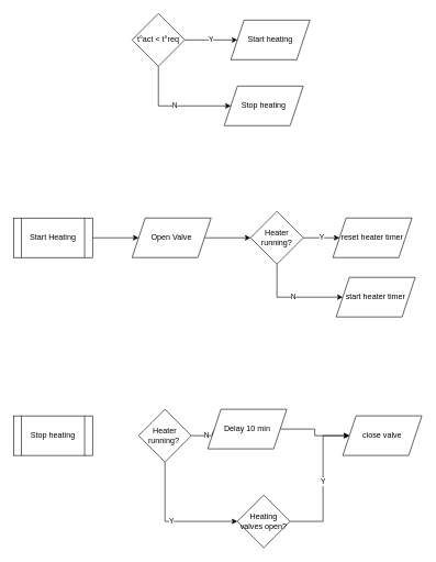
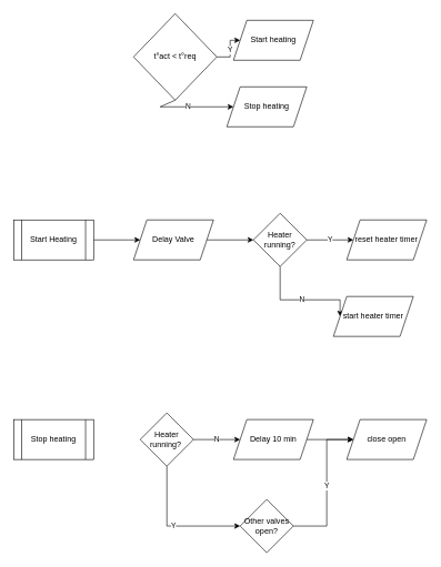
- <mxCell id="3" value="t°act &amp;lt; t°req" style="rhombus;whiteSpace=wrap;html=1;" vertex="1" parent="1"><mxGeometry x="200" y="20" width="80" height="80" as="geometry" /></mxCell>
+ <mxCell id="3" value="t°act &amp;lt; t°req" style="rhombus;whiteSpace=wrap;html=1;" vertex="1" parent="1"><mxGeometry x="200" y="20" width="125" height="130" as="geometry" /></mxCell>
- <mxCell id="13" value="Open Valve" style="shape=parallelogram;perimeter=parallelogramPerimeter;whiteSpace=wrap;html=1;fixedSize=1;" vertex="1" parent="1"><mxGeometry x="200" y="330" width="120" height="60" as="geometry" /></mxCell>
+ <mxCell id="13" value="Delay Valve" style="shape=parallelogram;perimeter=parallelogramPerimeter;whiteSpace=wrap;html=1;fixedSize=1;" vertex="1" parent="1"><mxGeometry x="200" y="330" width="120" height="60" as="geometry" /></mxCell>
- <mxCell id="14" value="reset heater timer" style="shape=parallelogram;perimeter=parallelogramPerimeter;whiteSpace=wrap;html=1;fixedSize=1;" vertex="1" parent="1"><mxGeometry x="505" y="330" width="120" height="60" as="geometry" /></mxCell>
+ <mxCell id="14" value="reset heater timer" style="shape=parallelogram;perimeter=parallelogramPerimeter;whiteSpace=wrap;html=1;fixedSize=1;" vertex="1" parent="1"><mxGeometry x="520" y="330" width="120" height="60" as="geometry" /></mxCell>
- <mxCell id="15" value="start heater timer" style="shape=parallelogram;perimeter=parallelogramPerimeter;whiteSpace=wrap;html=1;fixedSize=1;" vertex="1" parent="1"><mxGeometry x="510" y="420" width="120" height="60" as="geometry" /></mxCell>
+ <mxCell id="15" value="start heater timer" style="shape=parallelogram;perimeter=parallelogramPerimeter;whiteSpace=wrap;html=1;fixedSize=1;" vertex="1" parent="1"><mxGeometry x="500" y="445" width="120" height="60" as="geometry" /></mxCell>
- <mxCell id="21" value="Delay 10 min" style="shape=parallelogram;perimeter=parallelogramPerimeter;whiteSpace=wrap;html=1;fixedSize=1;" vertex="1" parent="1"><mxGeometry x="315" y="620" width="120" height="60" as="geometry" /></mxCell>
+ <mxCell id="21" value="Delay 10 min" style="shape=parallelogram;perimeter=parallelogramPerimeter;whiteSpace=wrap;html=1;fixedSize=1;" vertex="1" parent="1"><mxGeometry x="350" y="630" width="120" height="60" as="geometry" /></mxCell>
- <mxCell id="22" value="close valve" style="shape=parallelogram;perimeter=parallelogramPerimeter;whiteSpace=wrap;html=1;fixedSize=1;" vertex="1" parent="1"><mxGeometry x="520" y="630" width="120" height="60" as="geometry" /></mxCell>
+ <mxCell id="22" value="close open" style="shape=parallelogram;perimeter=parallelogramPerimeter;whiteSpace=wrap;html=1;fixedSize=1;" vertex="1" parent="1"><mxGeometry x="520" y="630" width="120" height="60" as="geometry" /></mxCell>
- <mxCell id="24" value="Heating valves open?" style="rhombus;whiteSpace=wrap;html=1;" vertex="1" parent="1"><mxGeometry x="360" y="750" width="80" height="80" as="geometry" /></mxCell>
+ <mxCell id="24" value="Other valves open?" style="rhombus;whiteSpace=wrap;html=1;" vertex="1" parent="1"><mxGeometry x="360" y="750" width="80" height="80" as="geometry" /></mxCell>
